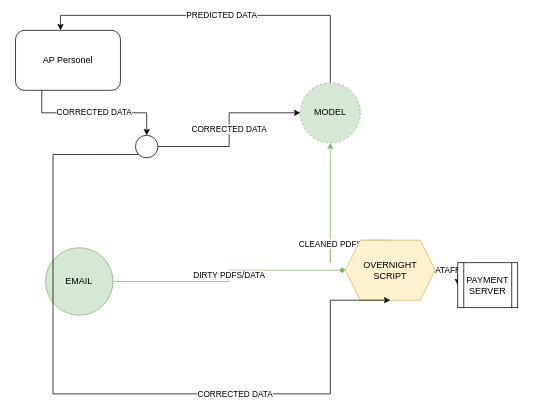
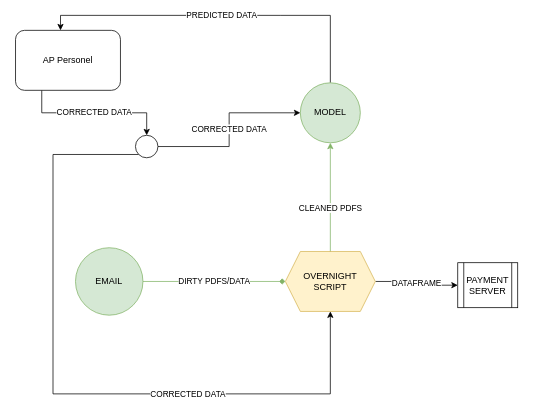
- <mxCell id="5" value="MODEL" style="ellipse;whiteSpace=wrap;html=1;aspect=fixed;fillColor=#d5e8d4;strokeColor=#82b366;dashed=1;" parent="1" vertex="1"><mxGeometry x="400" y="110" width="80" height="80" as="geometry" /></mxCell>
+ <mxCell id="5" value="MODEL" style="ellipse;whiteSpace=wrap;html=1;aspect=fixed;fillColor=#d5e8d4;strokeColor=#82b366;" parent="1" vertex="1"><mxGeometry x="400" y="110" width="80" height="80" as="geometry" /></mxCell>
- <mxCell id="10" value="OVERNIGHT SCRIPT" style="shape=hexagon;perimeter=hexagonPerimeter2;whiteSpace=wrap;html=1;fixedSize=1;fillColor=#fff2cc;strokeColor=#d6b656;" parent="1" vertex="1"><mxGeometry x="460" y="320" width="120" height="80" as="geometry" /></mxCell>
+ <mxCell id="10" value="OVERNIGHT SCRIPT" style="shape=hexagon;perimeter=hexagonPerimeter2;whiteSpace=wrap;html=1;fixedSize=1;fillColor=#fff2cc;strokeColor=#d6b656;" parent="1" vertex="1"><mxGeometry x="380" y="335" width="120" height="80" as="geometry" /></mxCell>
- <mxCell id="7" value="EMAIL" style="ellipse;whiteSpace=wrap;html=1;aspect=fixed;fillColor=#d5e8d4;strokeColor=#82b366;" parent="1" vertex="1"><mxGeometry x="60" y="330" width="90" height="90" as="geometry" /></mxCell>
+ <mxCell id="7" value="EMAIL" style="ellipse;whiteSpace=wrap;html=1;aspect=fixed;fillColor=#d5e8d4;strokeColor=#82b366;" parent="1" vertex="1"><mxGeometry x="100" y="330" width="90" height="90" as="geometry" /></mxCell>
